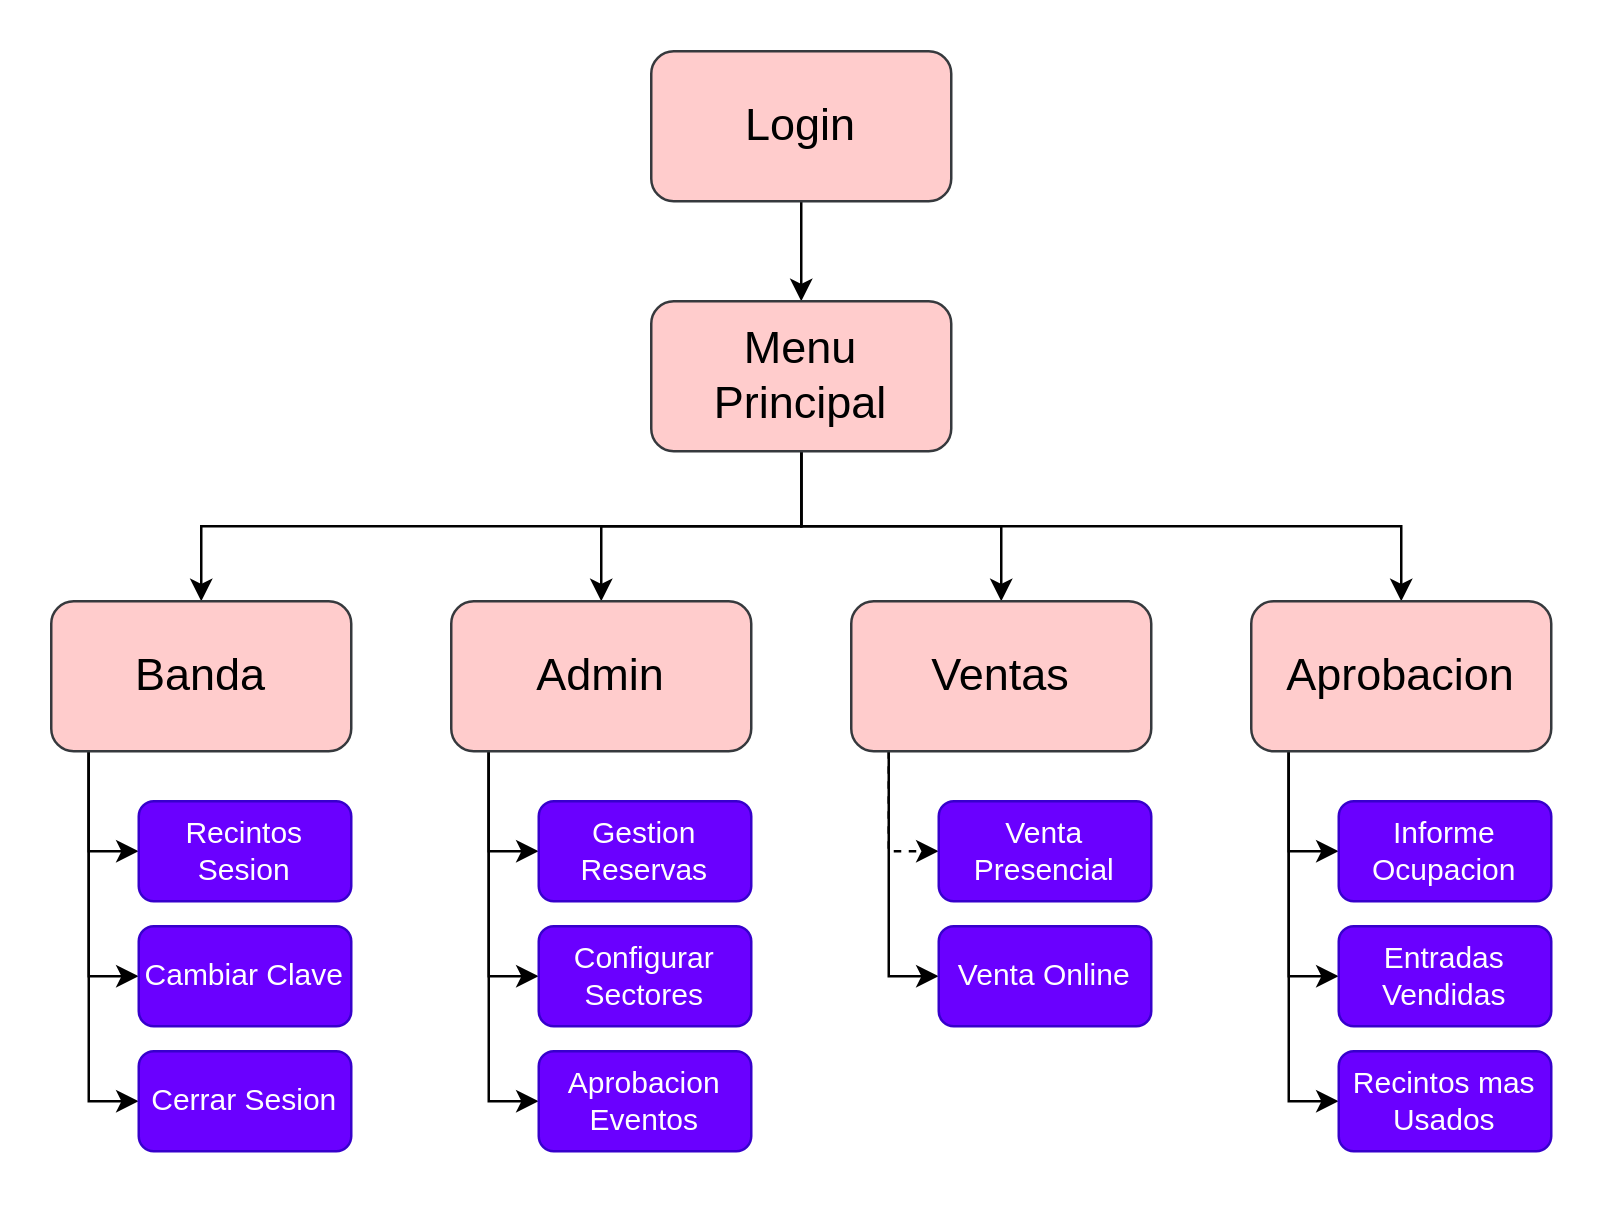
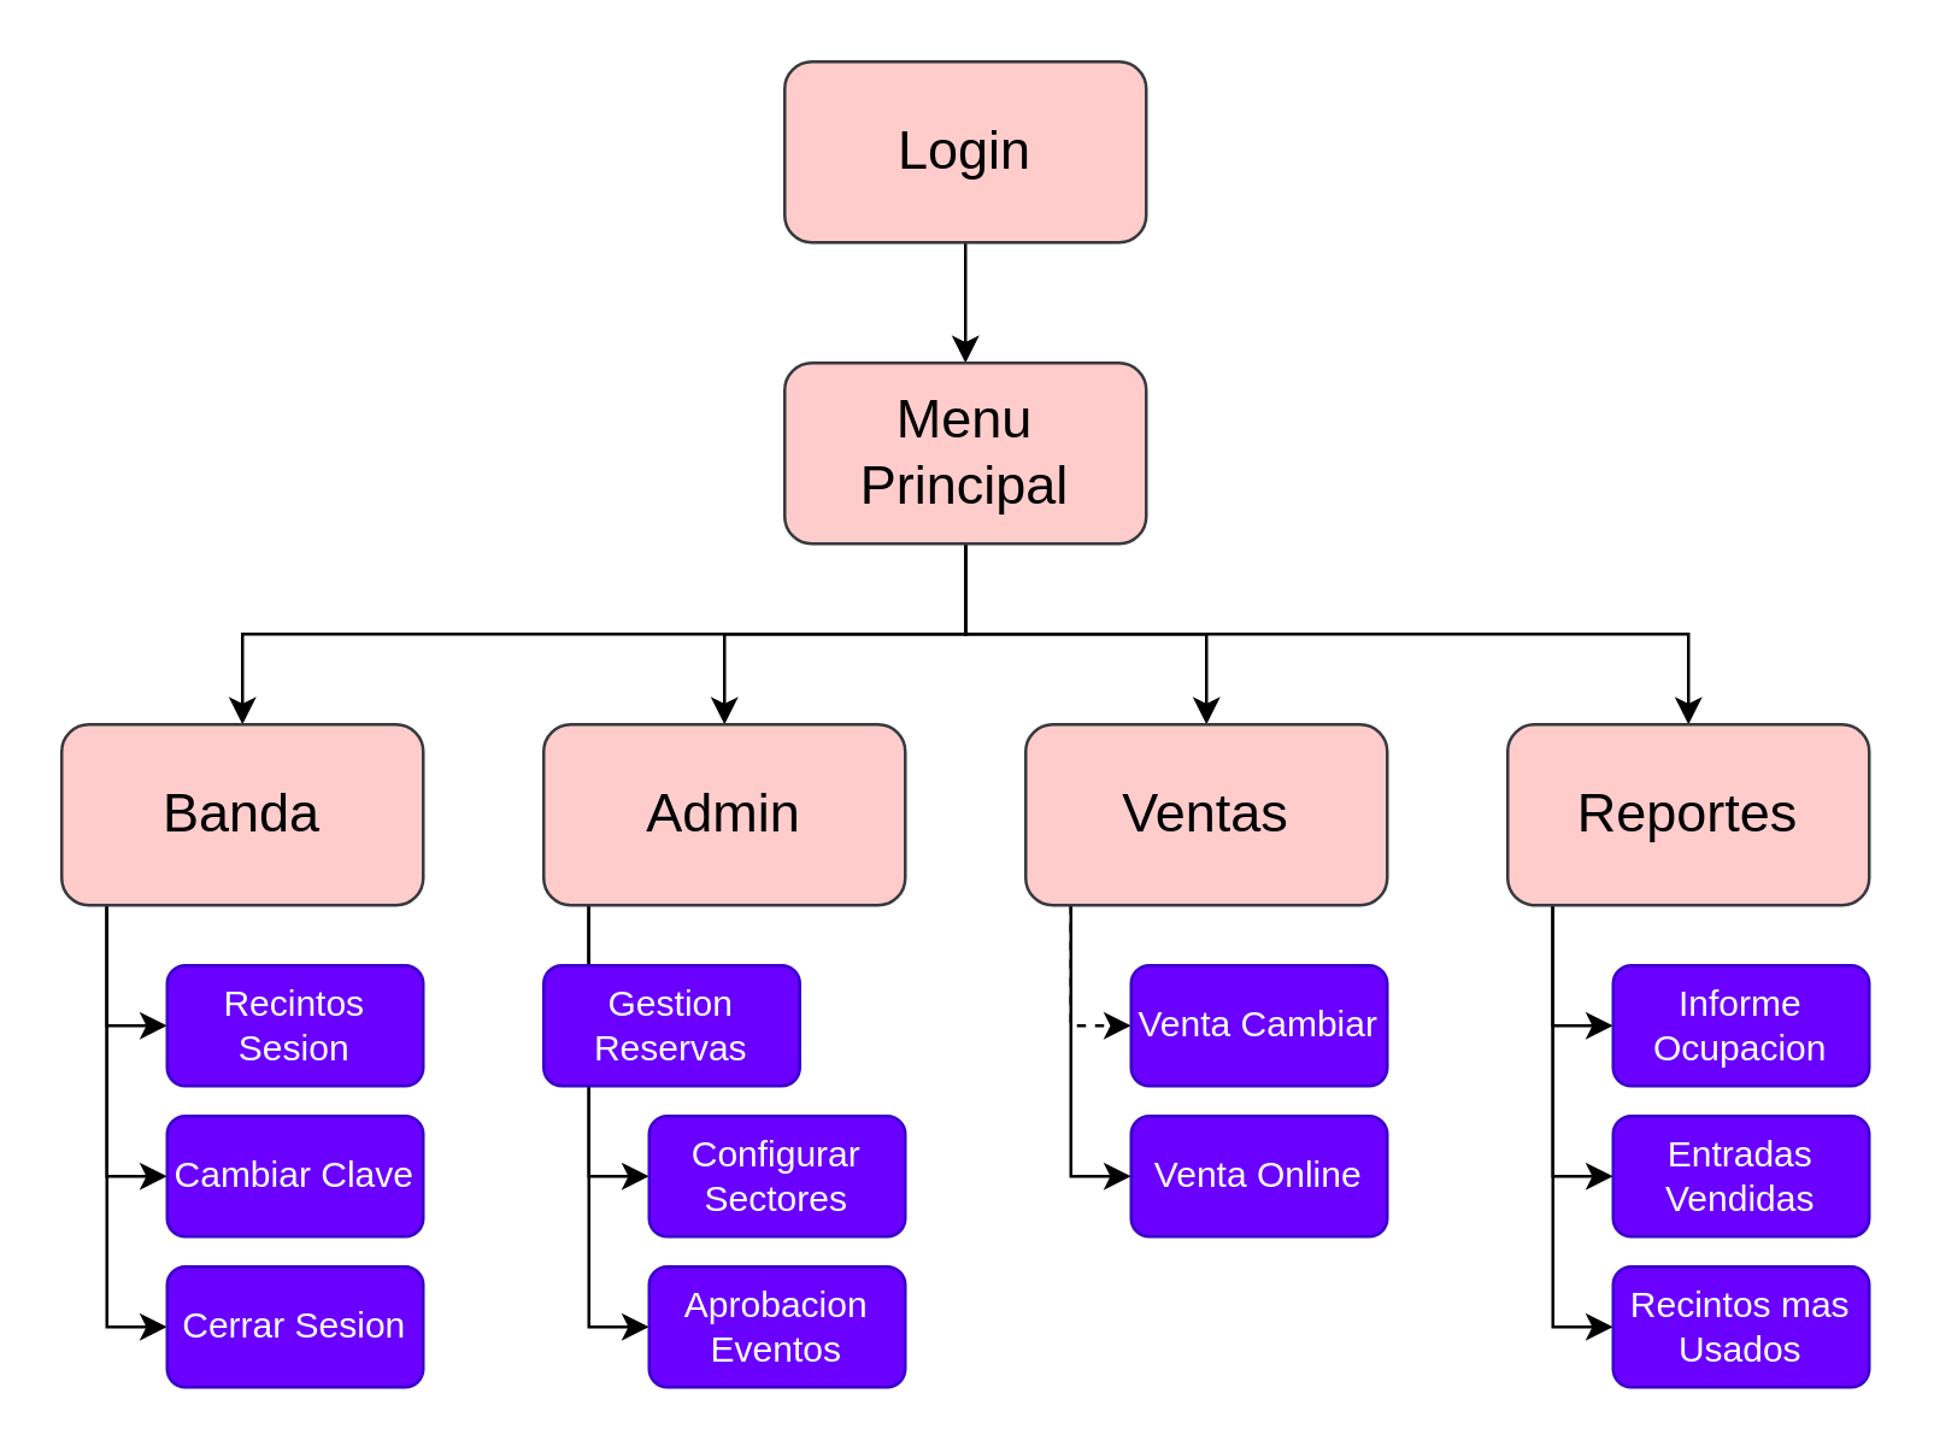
- <mxCell id="23" value="&lt;font style=&quot;font-size: 18px;&quot;&gt;Aprobacion&lt;/font&gt;" style="rounded=1;whiteSpace=wrap;html=1;fillColor=light-dark(#FFCCCC,#C2A8F7);strokeColor=#36393d;" parent="1" vertex="1"><mxGeometry x="500" y="240" width="120" height="60" as="geometry" /></mxCell>
+ <mxCell id="23" value="&lt;font style=&quot;font-size: 18px;&quot;&gt;Reportes&lt;/font&gt;" style="rounded=1;whiteSpace=wrap;html=1;fillColor=light-dark(#FFCCCC,#C2A8F7);strokeColor=#36393d;" parent="1" vertex="1"><mxGeometry x="500" y="240" width="120" height="60" as="geometry" /></mxCell>
- <mxCell id="27" value="&lt;font&gt;Gestion Reservas&lt;/font&gt;" style="rounded=1;whiteSpace=wrap;html=1;fillColor=#6a00ff;fontColor=#ffffff;strokeColor=#3700CC;" parent="1" vertex="1"><mxGeometry x="215" y="320" width="85" height="40" as="geometry" /></mxCell>
+ <mxCell id="27" value="&lt;font&gt;Gestion Reservas&lt;/font&gt;" style="rounded=1;whiteSpace=wrap;html=1;fillColor=#6a00ff;fontColor=#ffffff;strokeColor=#3700CC;" parent="1" vertex="1"><mxGeometry x="180" y="320" width="85" height="40" as="geometry" /></mxCell>
- <mxCell id="30" value="&lt;font&gt;Venta Presencial&lt;/font&gt;" style="rounded=1;whiteSpace=wrap;html=1;fillColor=#6a00ff;fontColor=#ffffff;strokeColor=#3700CC;" parent="1" vertex="1"><mxGeometry x="375" y="320" width="85" height="40" as="geometry" /></mxCell>
+ <mxCell id="30" value="&lt;font&gt;Venta Cambiar&lt;/font&gt;" style="rounded=1;whiteSpace=wrap;html=1;fillColor=#6a00ff;fontColor=#ffffff;strokeColor=#3700CC;" parent="1" vertex="1"><mxGeometry x="375" y="320" width="85" height="40" as="geometry" /></mxCell>
